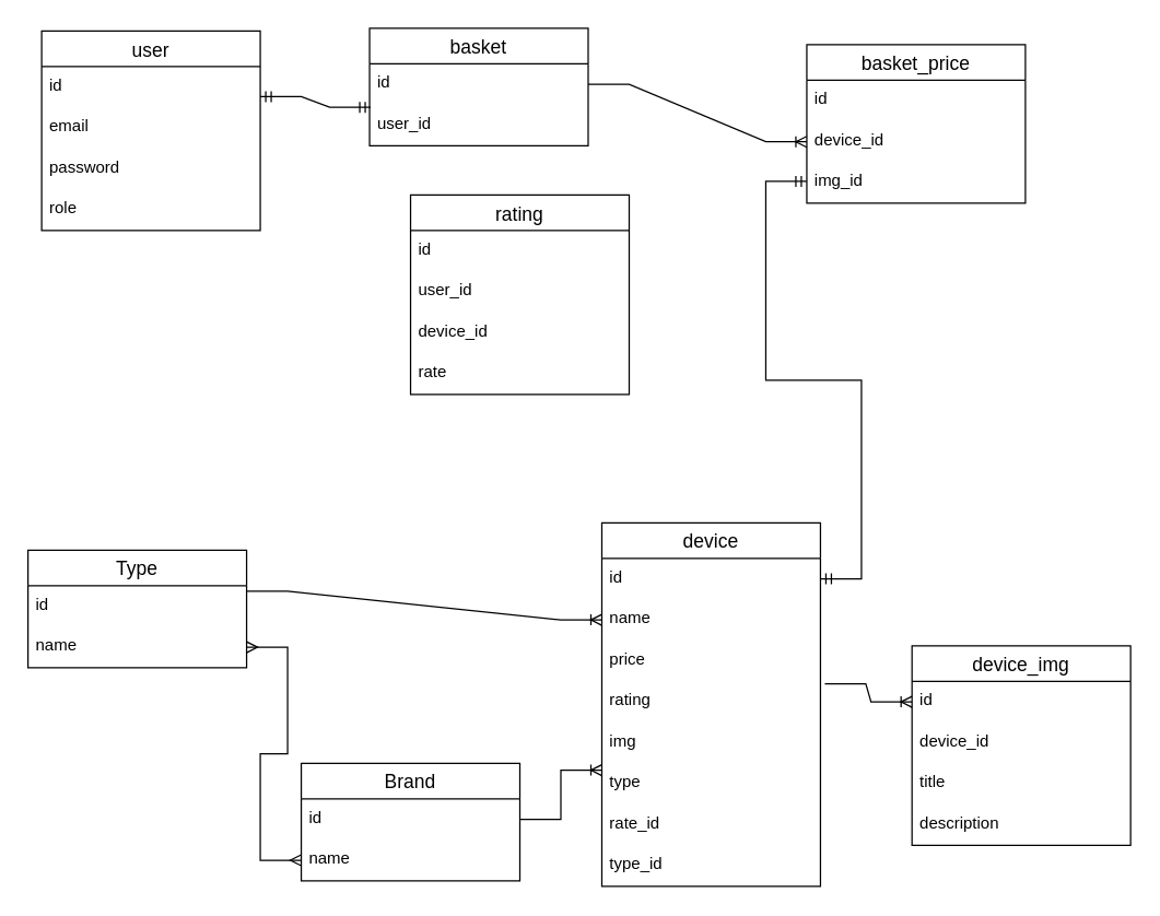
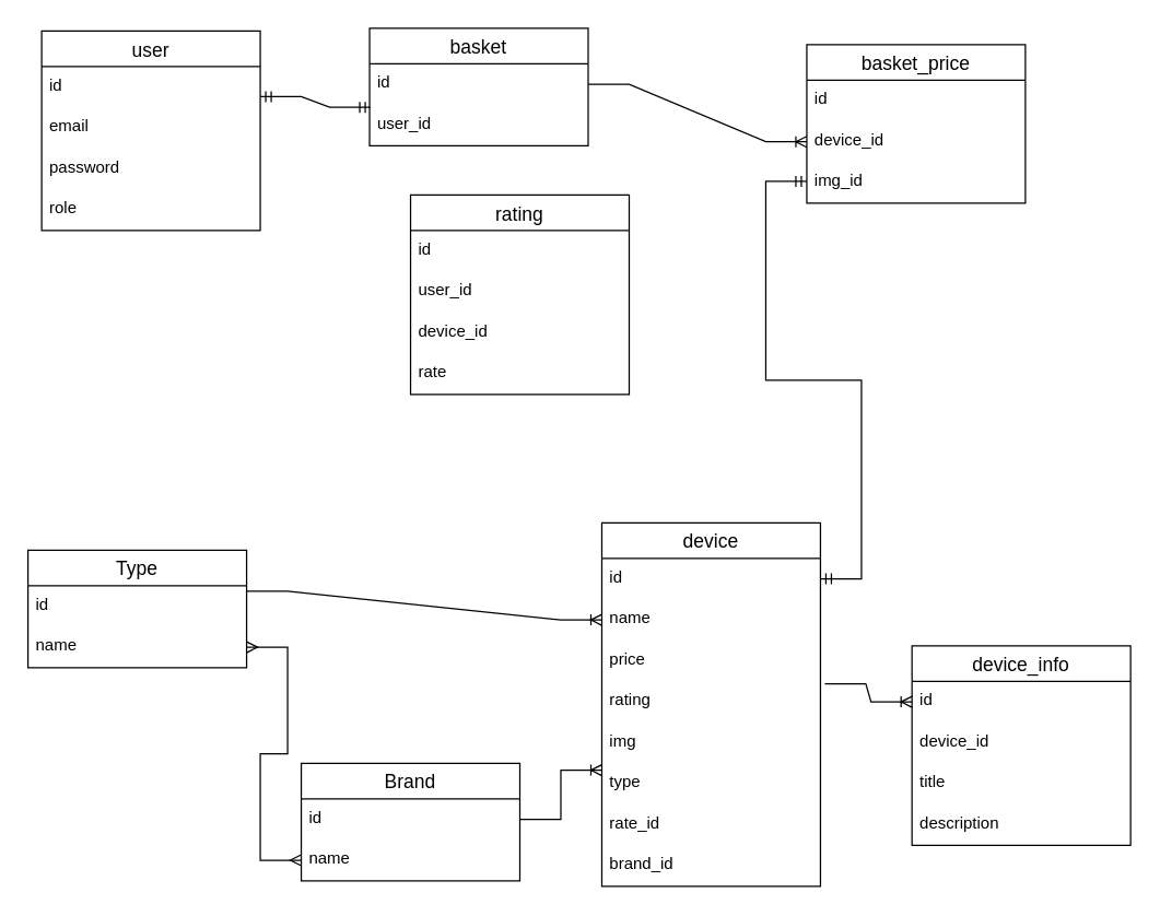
- <mxCell id="29" value="device_img" style="swimlane;fontStyle=0;childLayout=stackLayout;horizontal=1;startSize=26;horizontalStack=0;resizeParent=1;resizeParentMax=0;resizeLast=0;collapsible=1;marginBottom=0;align=center;fontSize=14;" vertex="1" parent="1"><mxGeometry x="667" y="472" width="160" height="146" as="geometry" /></mxCell>
+ <mxCell id="29" value="device_info" style="swimlane;fontStyle=0;childLayout=stackLayout;horizontal=1;startSize=26;horizontalStack=0;resizeParent=1;resizeParentMax=0;resizeLast=0;collapsible=1;marginBottom=0;align=center;fontSize=14;" vertex="1" parent="1"><mxGeometry x="667" y="472" width="160" height="146" as="geometry" /></mxCell>
- <mxCell id="19" value="type_id" style="text;strokeColor=none;fillColor=none;spacingLeft=4;spacingRight=4;overflow=hidden;rotatable=0;points=[[0,0.5],[1,0.5]];portConstraint=eastwest;fontSize=12;" vertex="1" parent="11"><mxGeometry y="236" width="160" height="30" as="geometry" /></mxCell>
+ <mxCell id="19" value="brand_id" style="text;strokeColor=none;fillColor=none;spacingLeft=4;spacingRight=4;overflow=hidden;rotatable=0;points=[[0,0.5],[1,0.5]];portConstraint=eastwest;fontSize=12;" vertex="1" parent="11"><mxGeometry y="236" width="160" height="30" as="geometry" /></mxCell>
